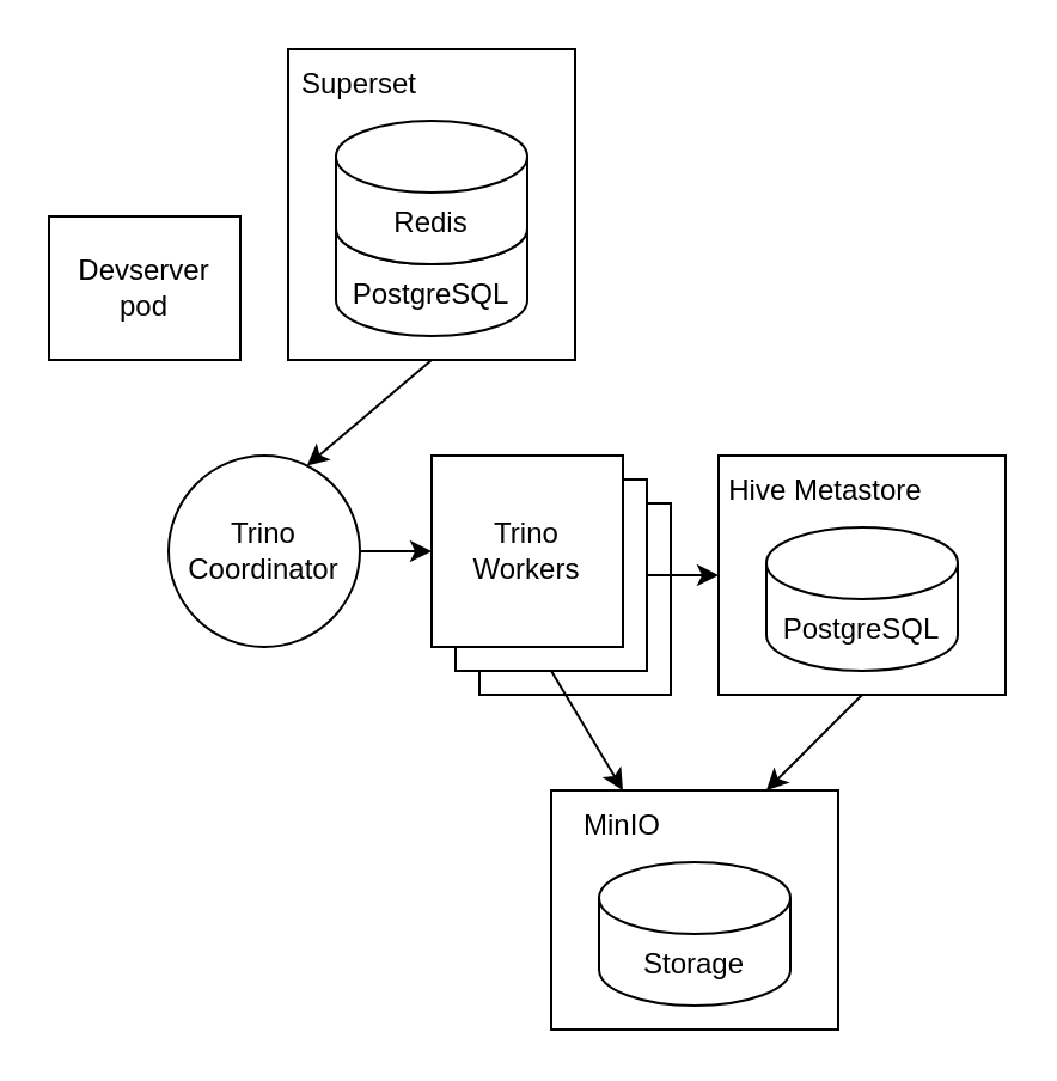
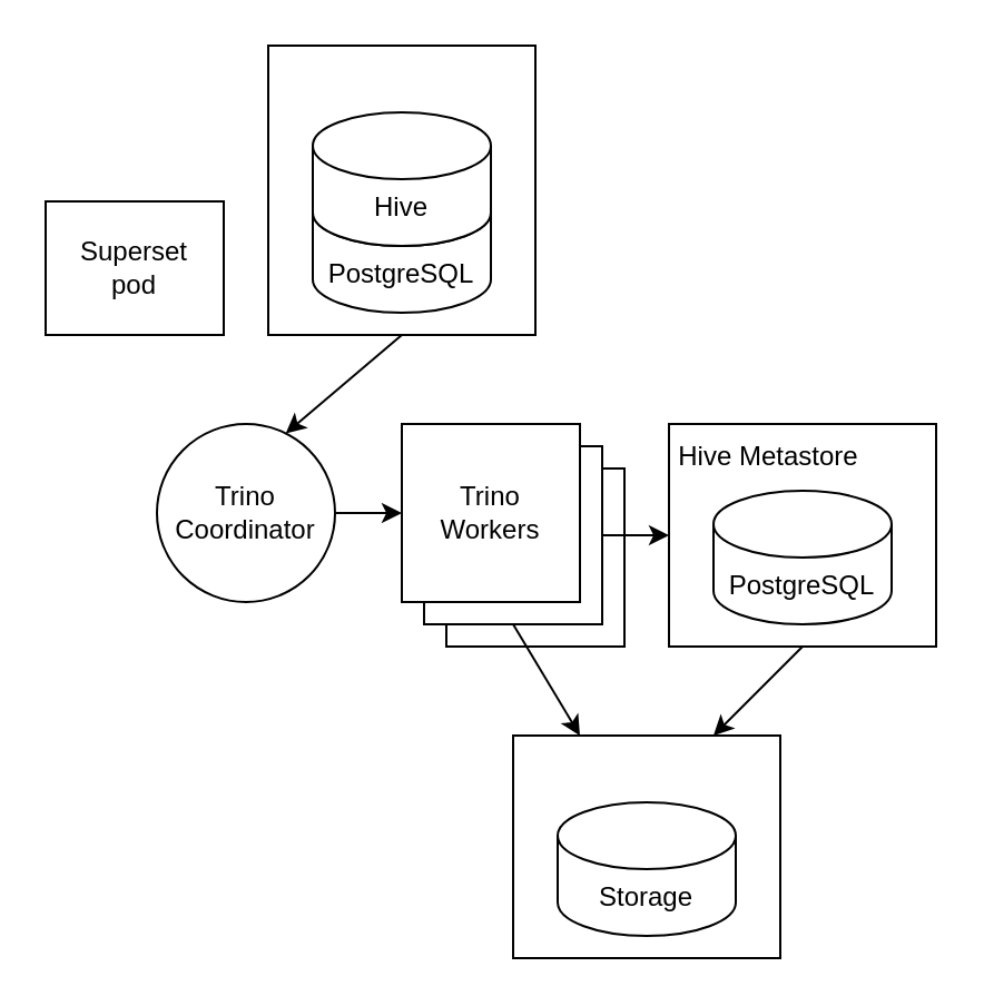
- <mxCell id="14" value="Superset" style="text;html=1;strokeColor=none;fillColor=none;align=center;verticalAlign=middle;whiteSpace=wrap;rounded=0;" vertex="1" parent="1"><mxGeometry x="120" y="20" width="60" height="30" as="geometry" /></mxCell>
- <mxCell id="10" value="Redis" style="shape=cylinder3;whiteSpace=wrap;html=1;boundedLbl=1;backgroundOutline=1;size=15;" vertex="1" parent="1"><mxGeometry x="140" y="50" width="80" height="60" as="geometry" /></mxCell>
+ <mxCell id="10" value="Hive" style="shape=cylinder3;whiteSpace=wrap;html=1;boundedLbl=1;backgroundOutline=1;size=15;" vertex="1" parent="1"><mxGeometry x="140" y="50" width="80" height="60" as="geometry" /></mxCell>
- <mxCell id="19" value="Devserver&lt;br&gt;pod" style="rounded=0;whiteSpace=wrap;html=1;" vertex="1" parent="1"><mxGeometry x="20" y="90" width="80" height="60" as="geometry" /></mxCell>
+ <mxCell id="19" value="Superset&lt;br&gt;pod" style="rounded=0;whiteSpace=wrap;html=1;" vertex="1" parent="1"><mxGeometry x="20" y="90" width="80" height="60" as="geometry" /></mxCell>
- <mxCell id="17" value="MinIO" style="text;html=1;strokeColor=none;fillColor=none;align=center;verticalAlign=middle;whiteSpace=wrap;rounded=0;" vertex="1" parent="1"><mxGeometry x="230" y="330" width="60" height="30" as="geometry" /></mxCell>
